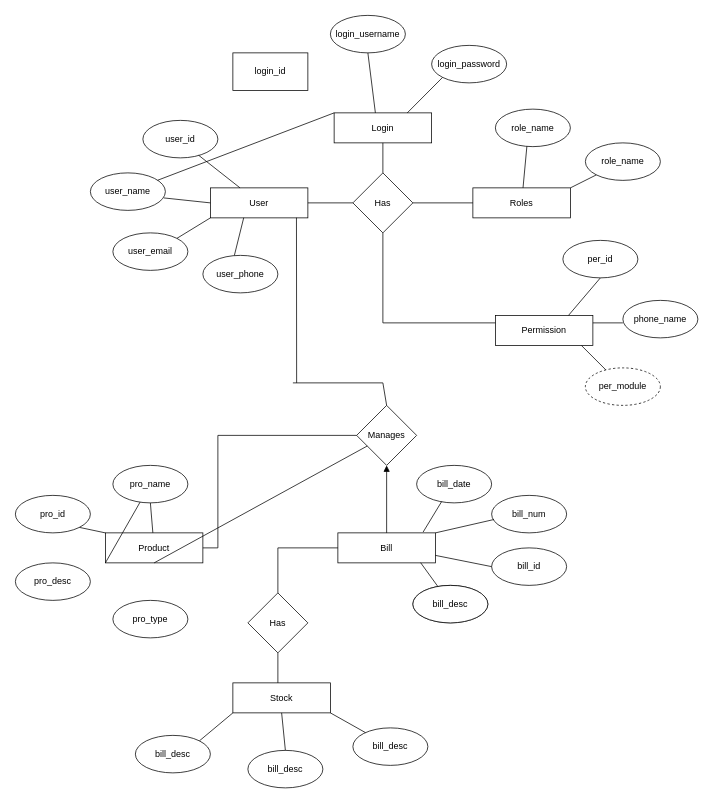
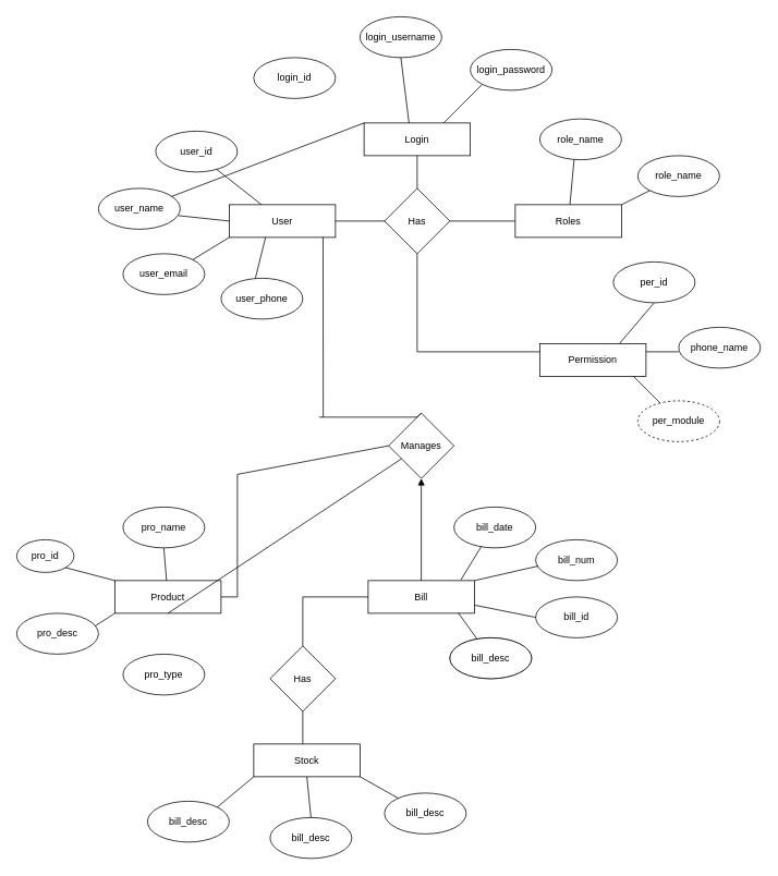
- <mxCell id="9" value="login_id" style="whiteSpace=wrap;html=1;rounded=0;" parent="1" vertex="1"><mxGeometry x="310" y="70" width="100" height="50" as="geometry" /></mxCell>
+ <mxCell id="9" value="login_id" style="ellipse;whiteSpace=wrap;html=1;" parent="1" vertex="1"><mxGeometry x="310" y="70" width="100" height="50" as="geometry" /></mxCell>
- <mxCell id="19" value="Manages" style="rhombus;whiteSpace=wrap;html=1;" parent="1" vertex="1"><mxGeometry x="475" y="540" width="80" height="80" as="geometry" /></mxCell>
+ <mxCell id="19" value="Manages" style="rhombus;whiteSpace=wrap;html=1;" parent="1" vertex="1"><mxGeometry x="475" y="505" width="80" height="80" as="geometry" /></mxCell>
- <mxCell id="25" value="pro_id" style="ellipse;whiteSpace=wrap;html=1;" parent="1" vertex="1"><mxGeometry x="20" y="660" width="100" height="50" as="geometry" /></mxCell>
+ <mxCell id="25" value="pro_id" style="ellipse;whiteSpace=wrap;html=1;" parent="1" vertex="1"><mxGeometry x="20" y="660" width="70" height="40" as="geometry" /></mxCell>
- <mxCell id="62" value="" style="endArrow=none;html=1;rounded=0;exitX=0;exitY=1;exitDx=0;exitDy=0;" parent="1" source="22" target="23" edge="1"><mxGeometry width="50" height="50" relative="1" as="geometry"><mxPoint x="223.333" y="730" as="sourcePoint" /><mxPoint x="220" y="690" as="targetPoint" /></mxGeometry></mxCell>
+ <mxCell id="62" value="" style="endArrow=none;html=1;rounded=0;entryX=0.956;entryY=0.316;entryDx=0;entryDy=0;entryPerimeter=0;exitX=0;exitY=1;exitDx=0;exitDy=0;" parent="1" source="22" target="26" edge="1"><mxGeometry width="50" height="50" relative="1" as="geometry"><mxPoint x="223.333" y="730" as="sourcePoint" /><mxPoint x="220" y="690" as="targetPoint" /></mxGeometry></mxCell>
